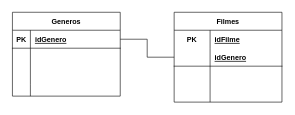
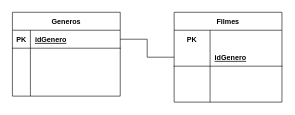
- <mxCell id="17" value="idFilme" style="shape=partialRectangle;connectable=0;fillColor=none;top=0;left=0;bottom=0;right=0;align=left;spacingLeft=6;fontStyle=5;overflow=hidden;" vertex="1" parent="15"><mxGeometry x="60" width="120" height="30" as="geometry" /></mxCell>
